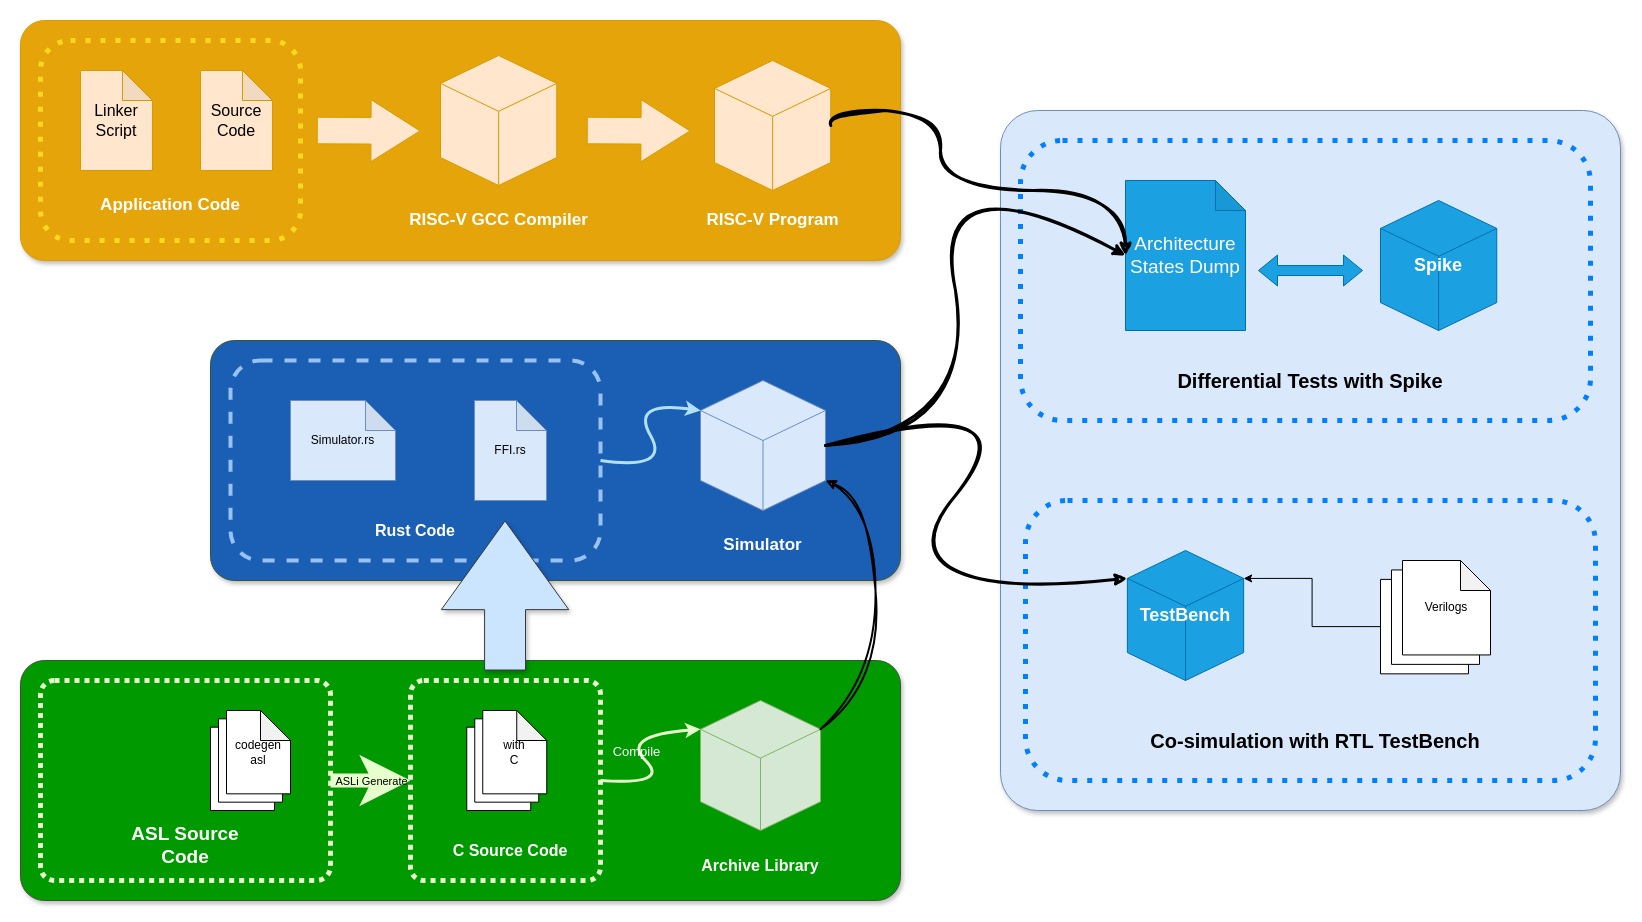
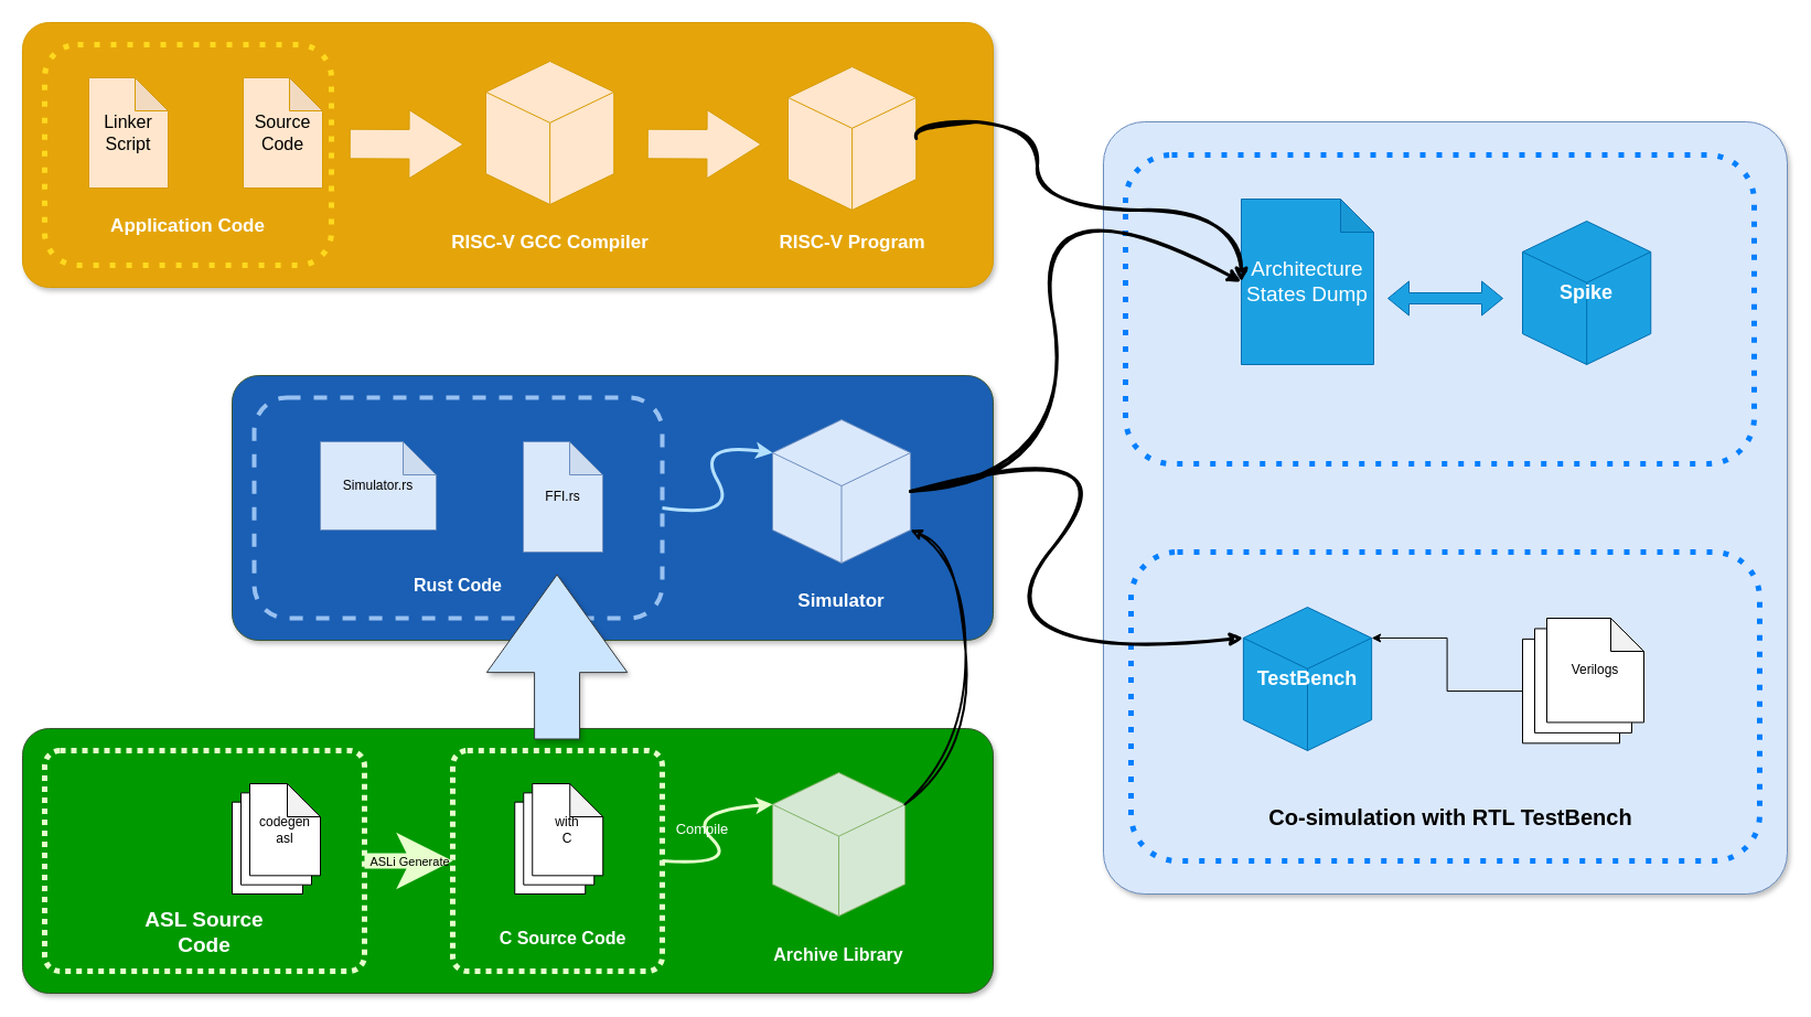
- <mxCell id="34" value="&lt;font style=&quot;font-size: 16px;&quot;&gt;Source Code&lt;/font&gt;" style="shape=note;whiteSpace=wrap;html=1;backgroundOutline=1;darkOpacity=0.05;movable=1;resizable=1;rotatable=1;deletable=1;editable=1;locked=0;connectable=1;fillColor=#ffe6cc;strokeColor=#d79b00;" vertex="1" parent="1"><mxGeometry x="200" y="70" width="72" height="100.0" as="geometry" /></mxCell>
+ <mxCell id="34" value="&lt;font style=&quot;font-size: 16px;&quot;&gt;Source Code&lt;/font&gt;" style="shape=note;whiteSpace=wrap;html=1;backgroundOutline=1;darkOpacity=0.05;movable=1;resizable=1;rotatable=1;deletable=1;editable=1;locked=0;connectable=1;fillColor=#ffe6cc;strokeColor=#d79b00;" vertex="1" parent="1"><mxGeometry x="220" y="70" width="72" height="100.0" as="geometry" /></mxCell>
- <mxCell id="46" value="&lt;font style=&quot;color: rgb(0, 0, 0); font-size: 20px;&quot;&gt;&lt;b&gt;Differential Tests with Spike&lt;/b&gt;&lt;/font&gt;" style="text;html=1;align=center;verticalAlign=middle;whiteSpace=wrap;rounded=0;" vertex="1" parent="1"><mxGeometry x="1060" y="360" width="500" height="40" as="geometry" /></mxCell>
